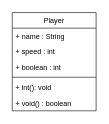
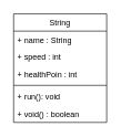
- <mxCell id="2" value="Player" style="swimlane;fontStyle=0;childLayout=stackLayout;horizontal=1;startSize=26;fillColor=none;horizontalStack=0;resizeParent=1;resizeParentMax=0;resizeLast=0;collapsible=1;marginBottom=0;" vertex="1" parent="1"><mxGeometry x="20" y="20" width="140" height="164" as="geometry" /></mxCell>
+ <mxCell id="2" value="String" style="swimlane;fontStyle=0;childLayout=stackLayout;horizontal=1;startSize=26;fillColor=none;horizontalStack=0;resizeParent=1;resizeParentMax=0;resizeLast=0;collapsible=1;marginBottom=0;" vertex="1" parent="1"><mxGeometry x="20" y="20" width="140" height="164" as="geometry" /></mxCell>
- <mxCell id="5" value="+ boolean : int" style="text;strokeColor=none;fillColor=none;align=left;verticalAlign=top;spacingLeft=4;spacingRight=4;overflow=hidden;rotatable=0;points=[[0,0.5],[1,0.5]];portConstraint=eastwest;" vertex="1" parent="2"><mxGeometry y="78" width="140" height="26" as="geometry" /></mxCell>
+ <mxCell id="5" value="+ healthPoin : int" style="text;strokeColor=none;fillColor=none;align=left;verticalAlign=top;spacingLeft=4;spacingRight=4;overflow=hidden;rotatable=0;points=[[0,0.5],[1,0.5]];portConstraint=eastwest;" vertex="1" parent="2"><mxGeometry y="78" width="140" height="26" as="geometry" /></mxCell>
- <mxCell id="7" value="+ int(): void" style="text;strokeColor=none;fillColor=none;align=left;verticalAlign=top;spacingLeft=4;spacingRight=4;overflow=hidden;rotatable=0;points=[[0,0.5],[1,0.5]];portConstraint=eastwest;" vertex="1" parent="2"><mxGeometry y="112" width="140" height="26" as="geometry" /></mxCell>
+ <mxCell id="7" value="+ run(): void" style="text;strokeColor=none;fillColor=none;align=left;verticalAlign=top;spacingLeft=4;spacingRight=4;overflow=hidden;rotatable=0;points=[[0,0.5],[1,0.5]];portConstraint=eastwest;" vertex="1" parent="2"><mxGeometry y="112" width="140" height="26" as="geometry" /></mxCell>
